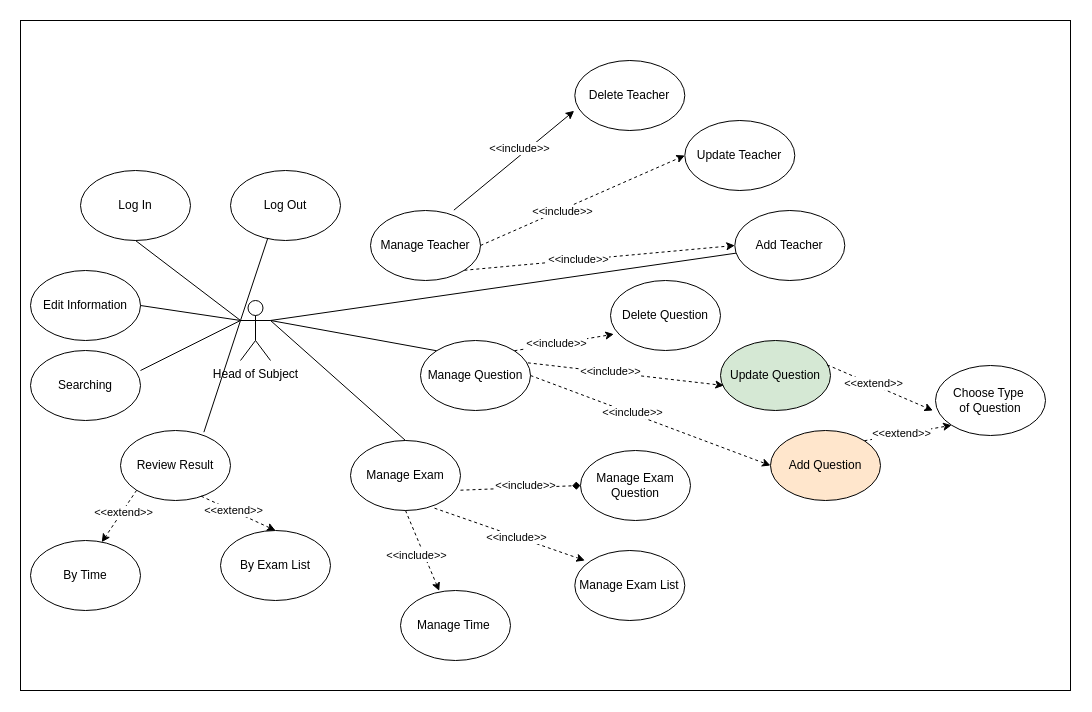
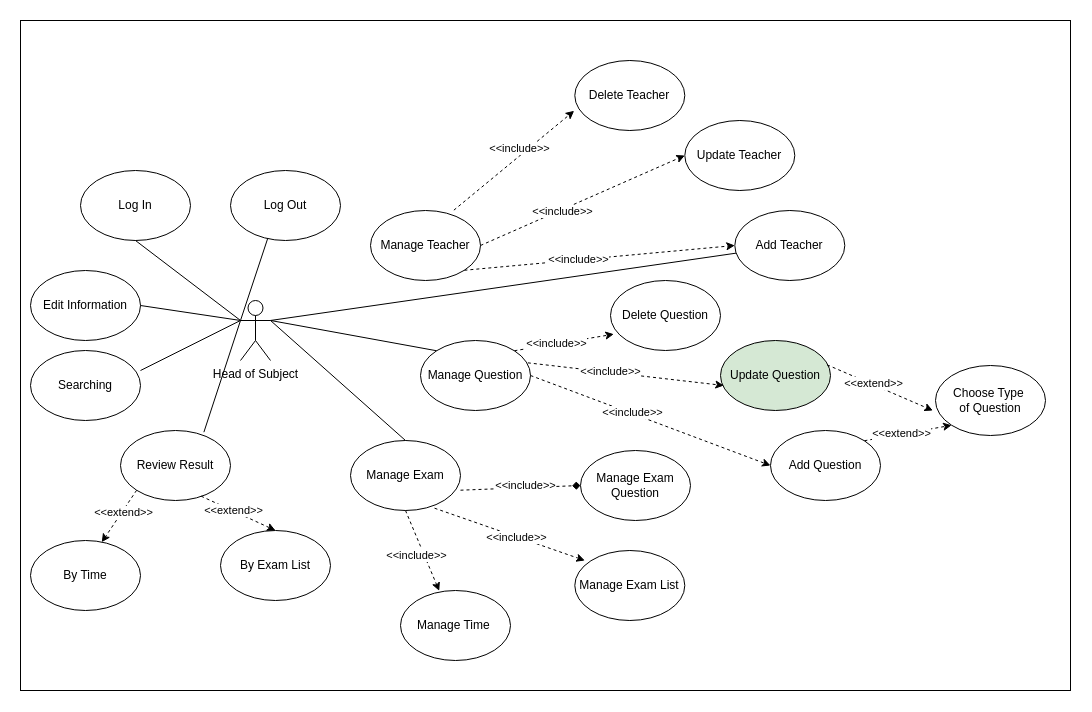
- <mxCell id="12" value="" style="endArrow=classic;dashed=0;html=1;exitX=0.758;exitY=-0.005;exitDx=0;exitDy=0;exitPerimeter=0;entryX=-0.006;entryY=0.719;entryDx=0;entryDy=0;entryPerimeter=0;endFill=1;" parent="1" source="8" target="9" edge="1"><mxGeometry width="50" height="50" relative="1" as="geometry"><mxPoint x="450" y="180" as="sourcePoint" /><mxPoint x="500" y="130" as="targetPoint" /></mxGeometry></mxCell>
+ <mxCell id="12" value="" style="endArrow=classic;dashed=1;html=1;exitX=0.758;exitY=-0.005;exitDx=0;exitDy=0;exitPerimeter=0;entryX=-0.006;entryY=0.719;entryDx=0;entryDy=0;entryPerimeter=0;endFill=1;" parent="1" source="8" target="9" edge="1"><mxGeometry width="50" height="50" relative="1" as="geometry"><mxPoint x="450" y="180" as="sourcePoint" /><mxPoint x="500" y="130" as="targetPoint" /></mxGeometry></mxCell>
- <mxCell id="39" value="Add Question" style="ellipse;whiteSpace=wrap;html=1;fillColor=#ffe6cc;" parent="1" vertex="1"><mxGeometry x="770" y="430" width="110" height="70" as="geometry" /></mxCell>
+ <mxCell id="39" value="Add Question" style="ellipse;whiteSpace=wrap;html=1;" parent="1" vertex="1"><mxGeometry x="770" y="430" width="110" height="70" as="geometry" /></mxCell>
